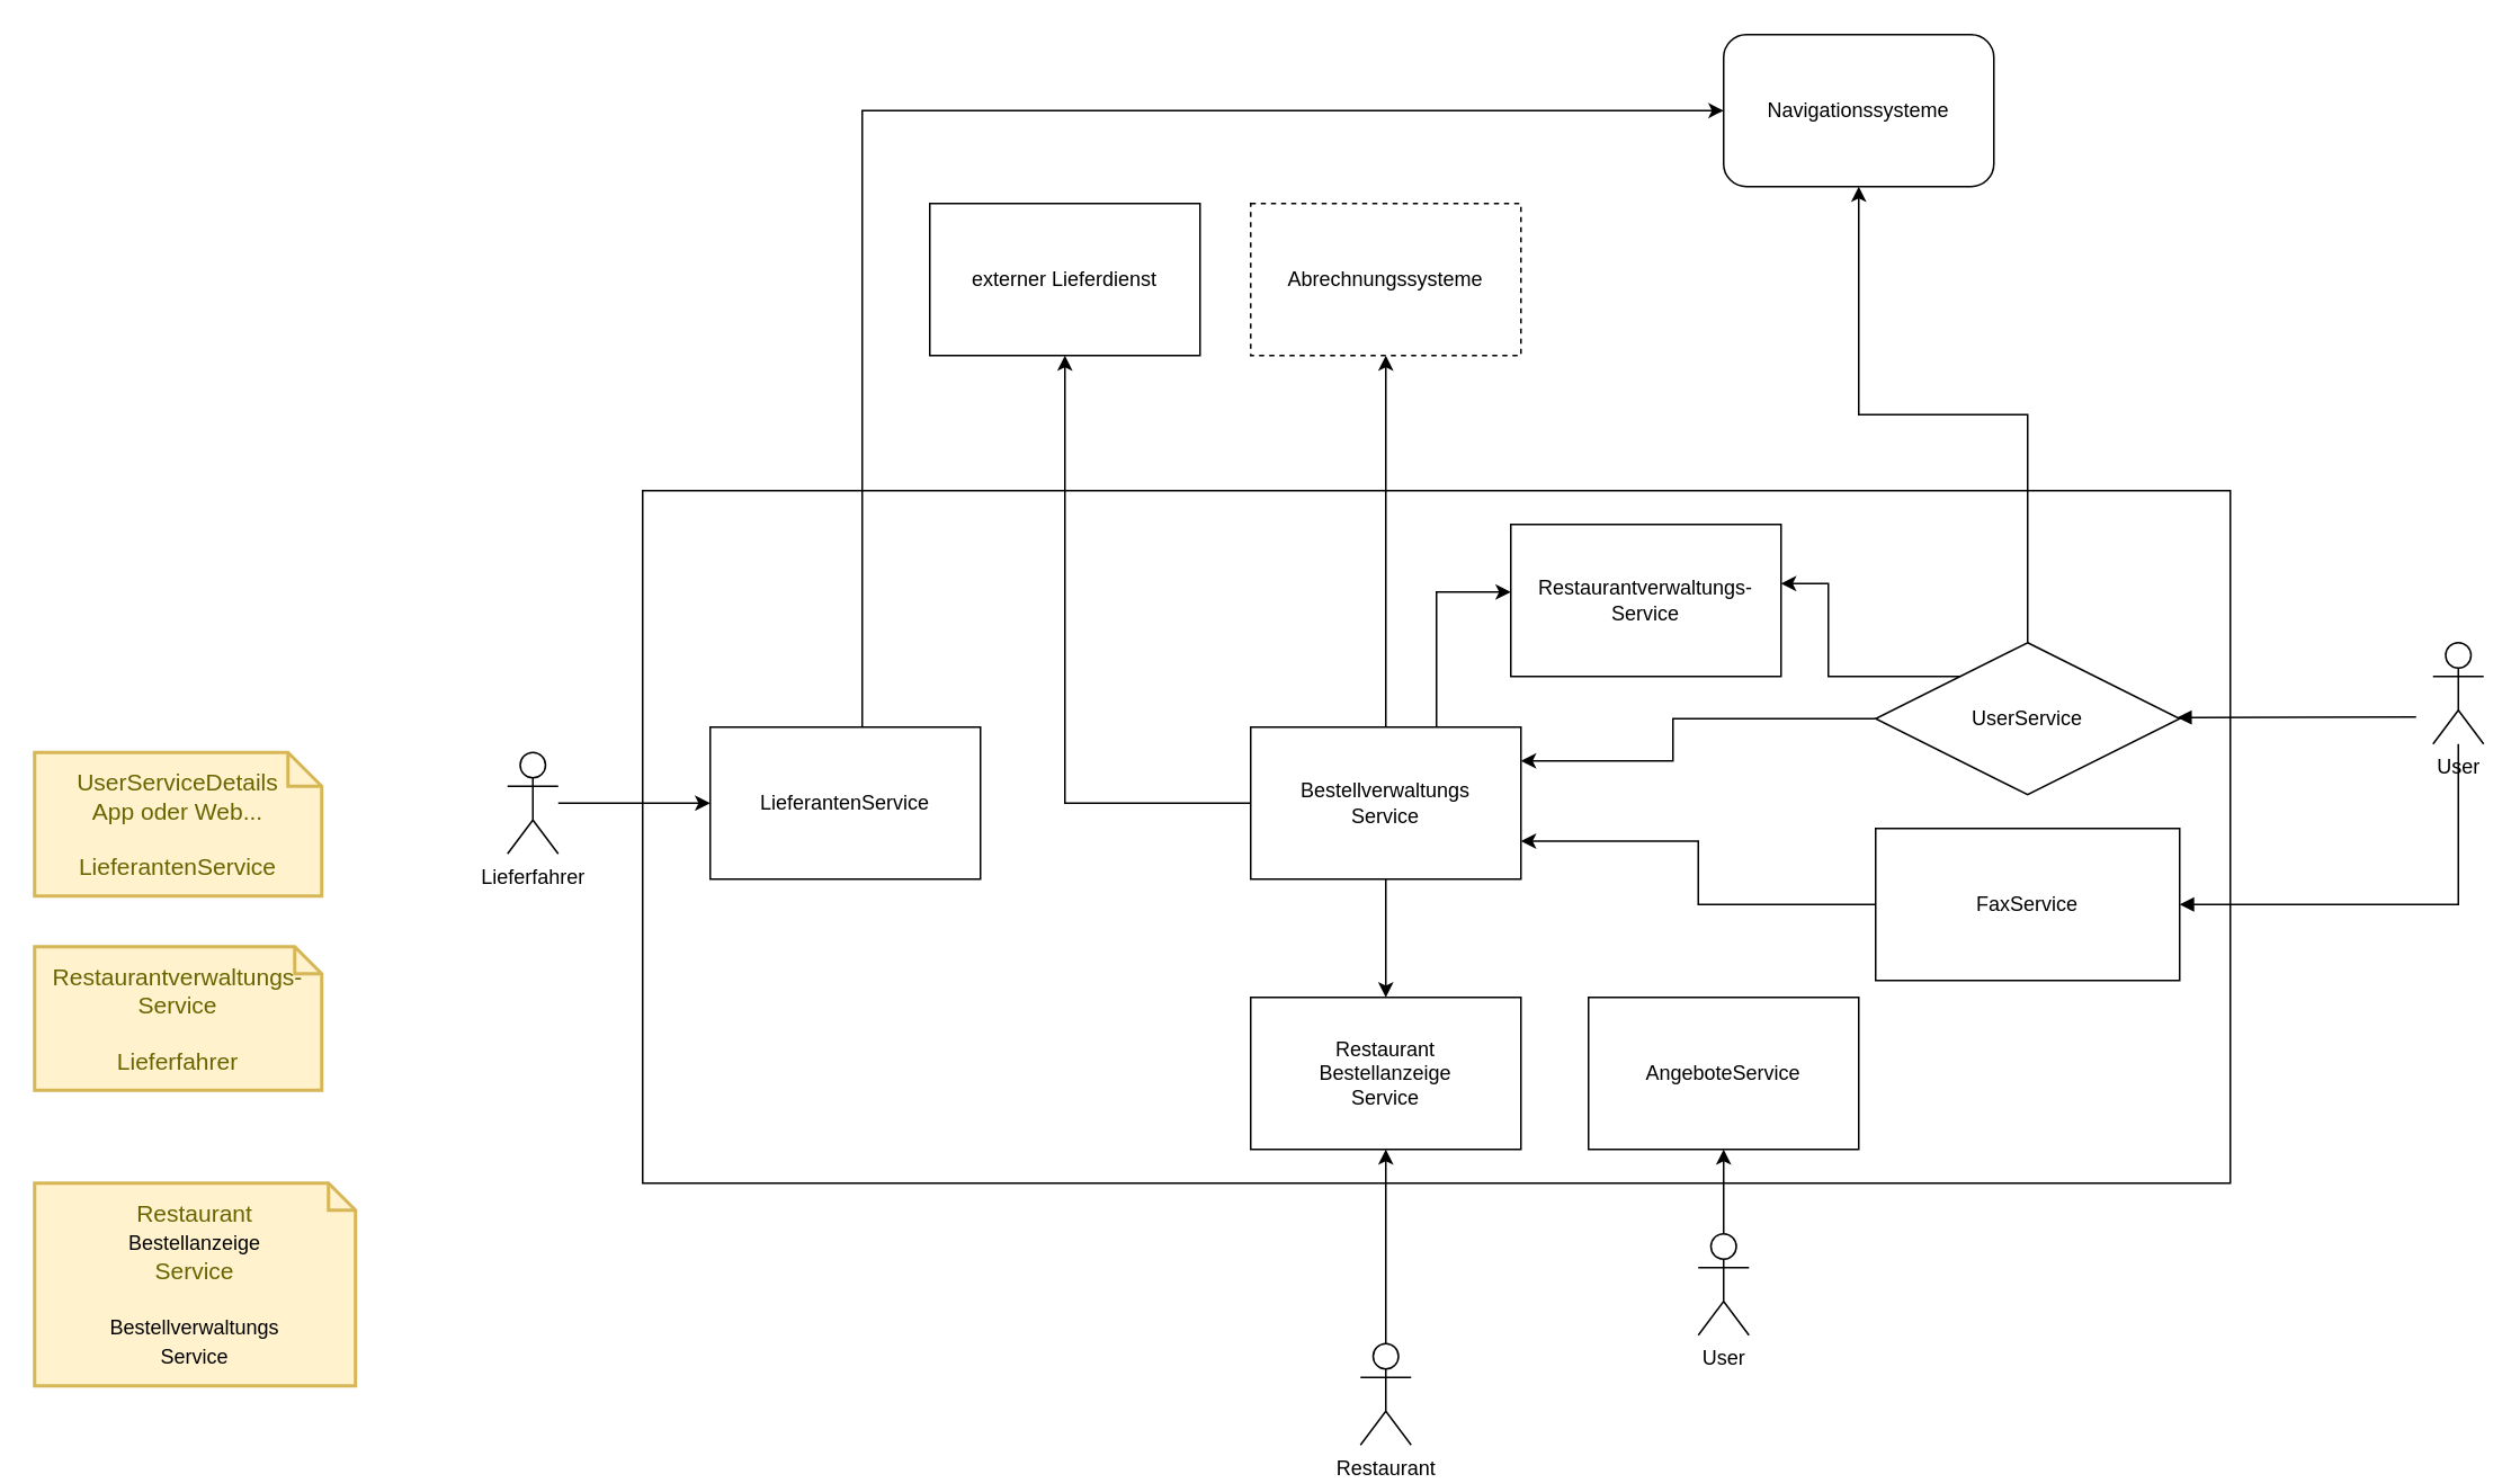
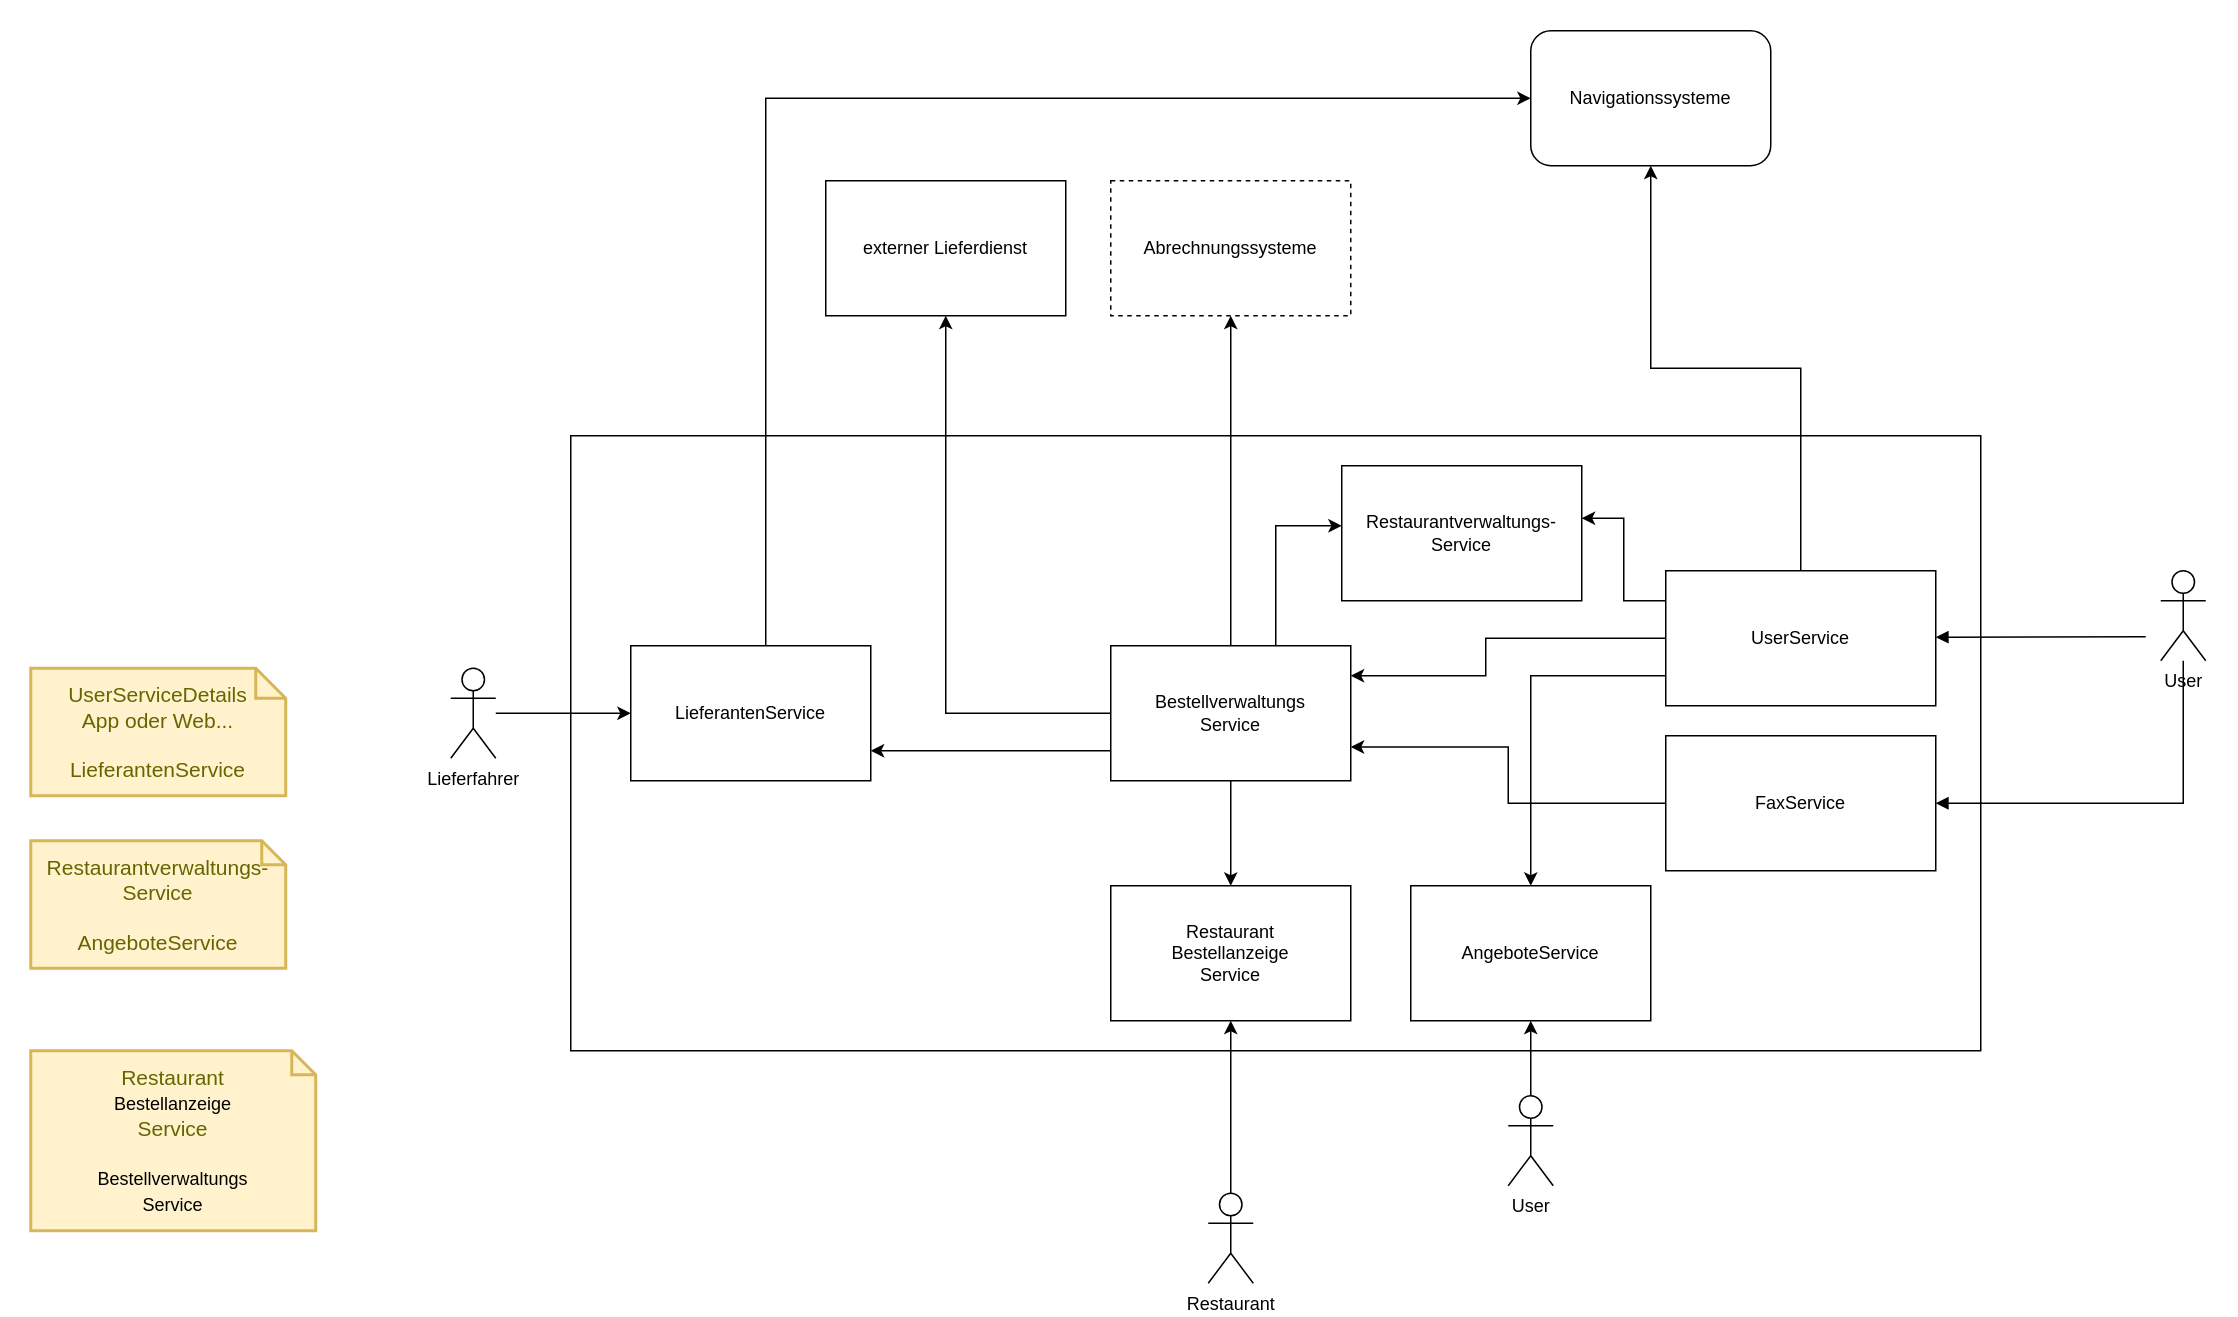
- <mxCell id="14" value="UserService" style="rhombus;html=1;whiteSpace=wrap;" parent="1" vertex="1"><mxGeometry x="1110" y="380" width="180" height="90" as="geometry" /></mxCell>
+ <mxCell id="14" value="UserService" style="html=1;whiteSpace=wrap;" parent="1" vertex="1"><mxGeometry x="1110" y="380" width="180" height="90" as="geometry" /></mxCell>
+ <mxCell id="12" style="edgeStyle=orthogonalEdgeStyle;rounded=0;orthogonalLoop=1;jettySize=auto;html=1;" edge="1" parent="1" source="14" target="28"><mxGeometry relative="1" as="geometry"><Array as="points"><mxPoint x="1020" y="450" /></Array></mxGeometry></mxCell>
+ <mxCell id="20" style="edgeStyle=orthogonalEdgeStyle;rounded=0;orthogonalLoop=1;jettySize=auto;html=1;" edge="1" parent="1" source="9" target="21"><mxGeometry relative="1" as="geometry"><Array as="points"><mxPoint x="650" y="500" /><mxPoint x="650" y="500" /></Array></mxGeometry></mxCell>
- <mxCell id="34" value="Restaurantverwaltungs-Service&lt;br&gt;&lt;br&gt;Lieferfahrer" style="shape=note;strokeWidth=2;fontSize=14;size=16;whiteSpace=wrap;html=1;fillColor=#fff2cc;strokeColor=#d6b656;fontColor=#666600;" vertex="1" parent="1"><mxGeometry x="20" y="560" width="170" height="85" as="geometry" /></mxCell>
+ <mxCell id="34" value="Restaurantverwaltungs-Service&lt;br&gt;&lt;br&gt;AngeboteService" style="shape=note;strokeWidth=2;fontSize=14;size=16;whiteSpace=wrap;html=1;fillColor=#fff2cc;strokeColor=#d6b656;fontColor=#666600;" vertex="1" parent="1"><mxGeometry x="20" y="560" width="170" height="85" as="geometry" /></mxCell>
